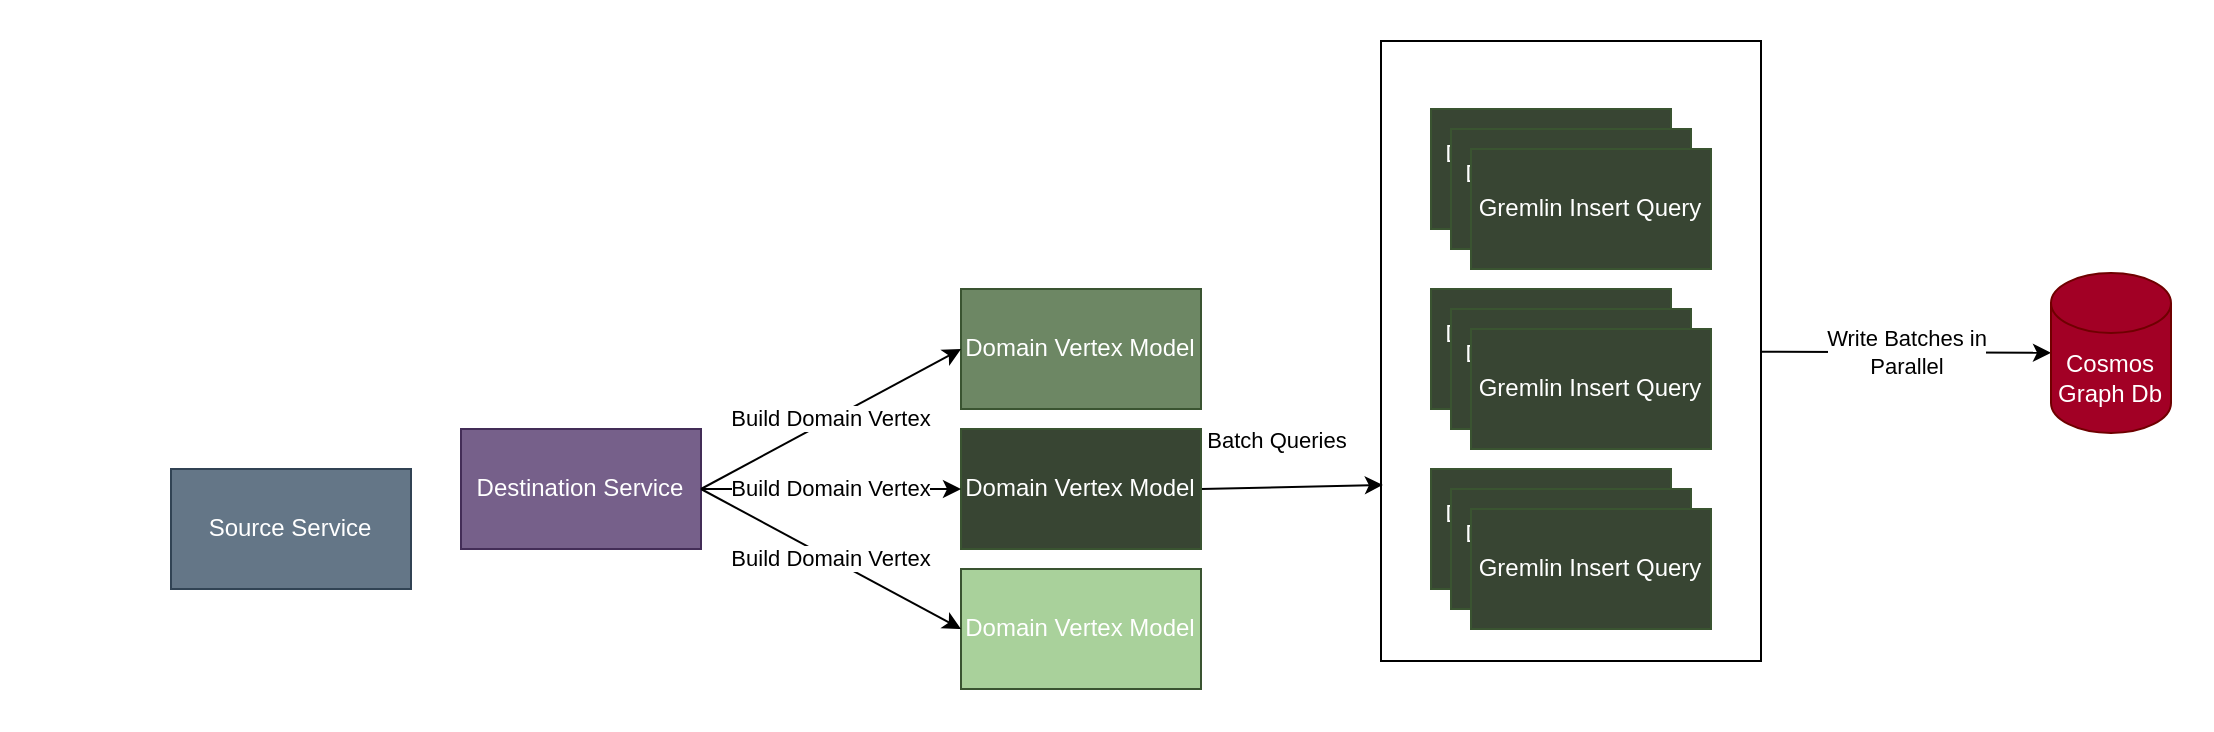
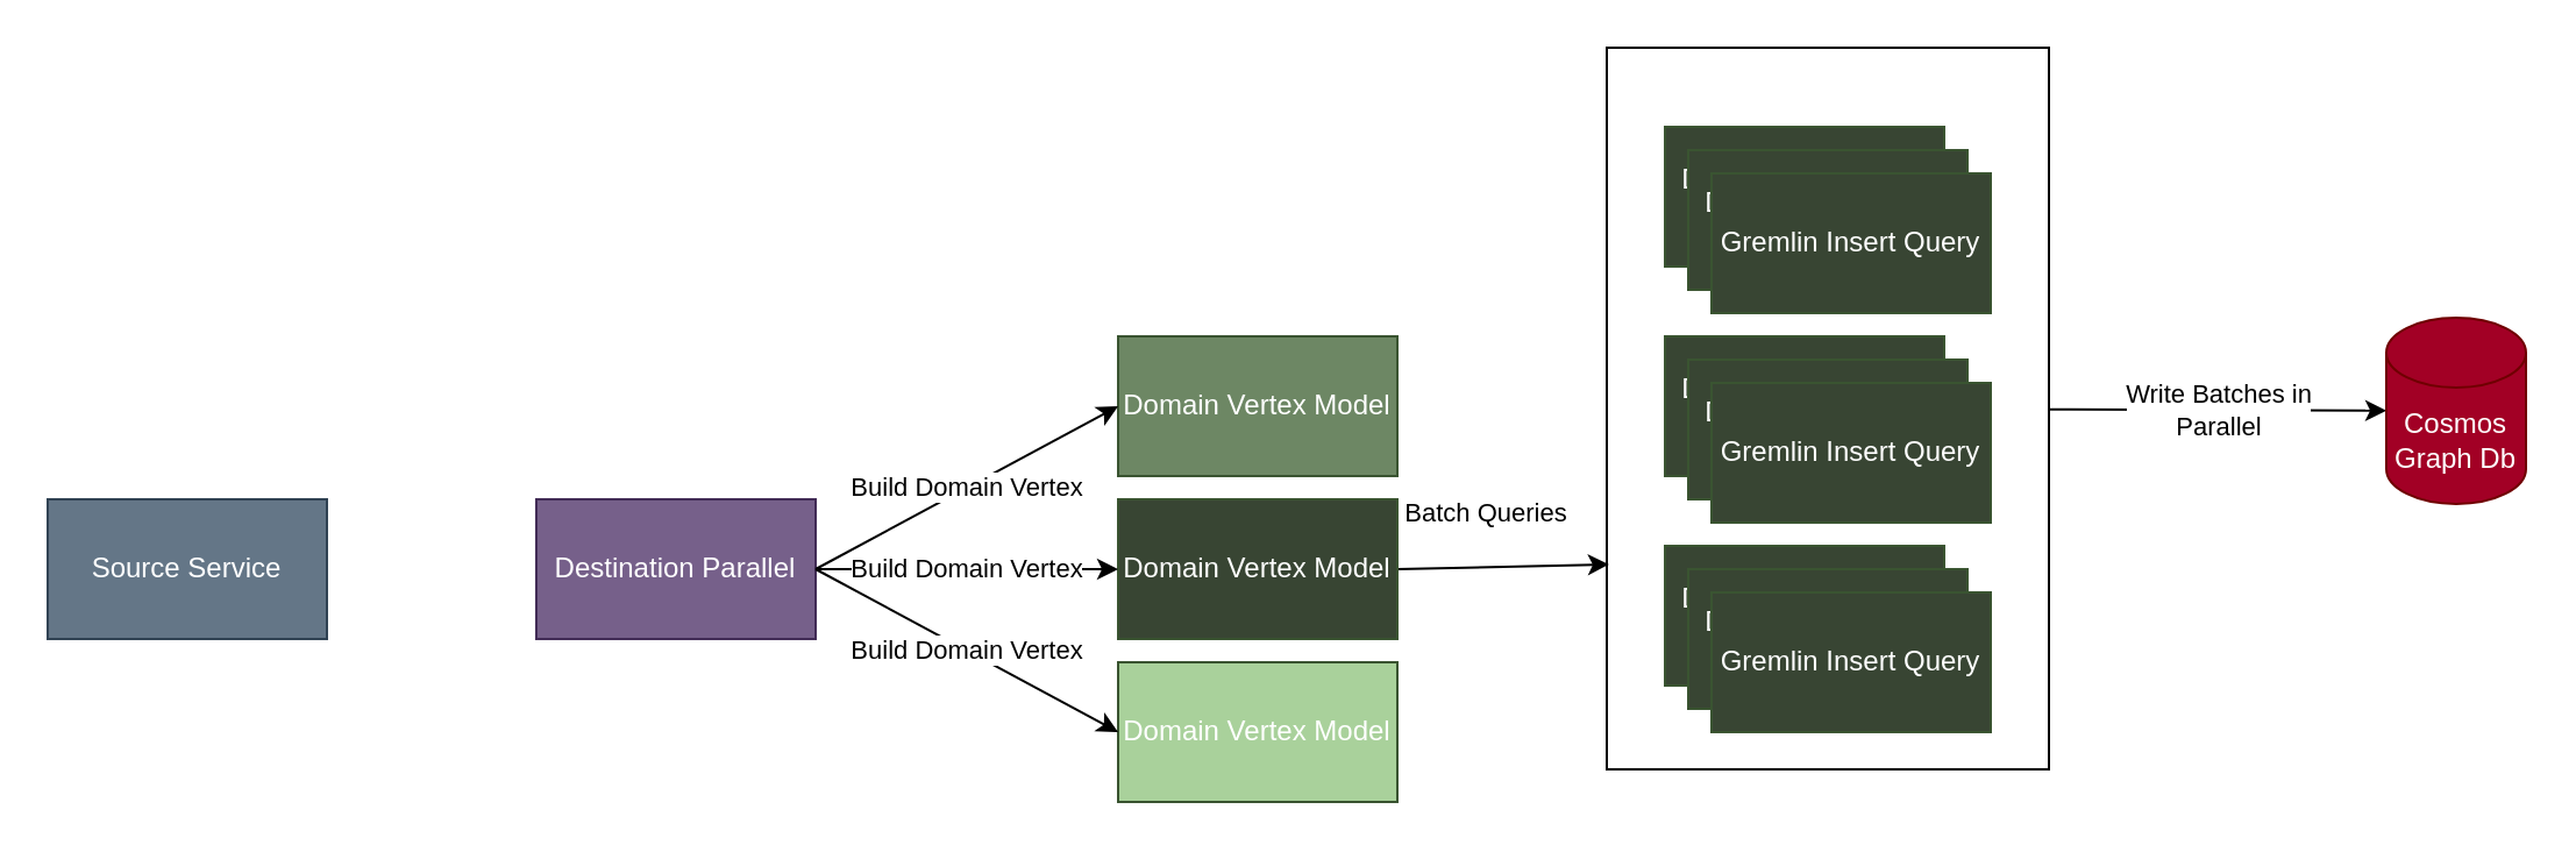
- <mxCell id="5" value="Destination Service" style="rounded=0;whiteSpace=wrap;html=1;fillColor=#76608a;fontColor=#ffffff;strokeColor=#432D57;" parent="1" vertex="1"><mxGeometry x="230" y="214" width="120" height="60" as="geometry" /></mxCell>
+ <mxCell id="5" value="Destination Parallel" style="rounded=0;whiteSpace=wrap;html=1;fillColor=#76608a;fontColor=#ffffff;strokeColor=#432D57;" parent="1" vertex="1"><mxGeometry x="230" y="214" width="120" height="60" as="geometry" /></mxCell>
- <mxCell id="4" value="Source Service" style="rounded=0;whiteSpace=wrap;html=1;fillColor=#647687;fontColor=#ffffff;strokeColor=#314354;" parent="1" vertex="1"><mxGeometry x="85" y="234" width="120" height="60" as="geometry" /></mxCell>
+ <mxCell id="4" value="Source Service" style="rounded=0;whiteSpace=wrap;html=1;fillColor=#647687;fontColor=#ffffff;strokeColor=#314354;" parent="1" vertex="1"><mxGeometry x="20" y="214" width="120" height="60" as="geometry" /></mxCell>
